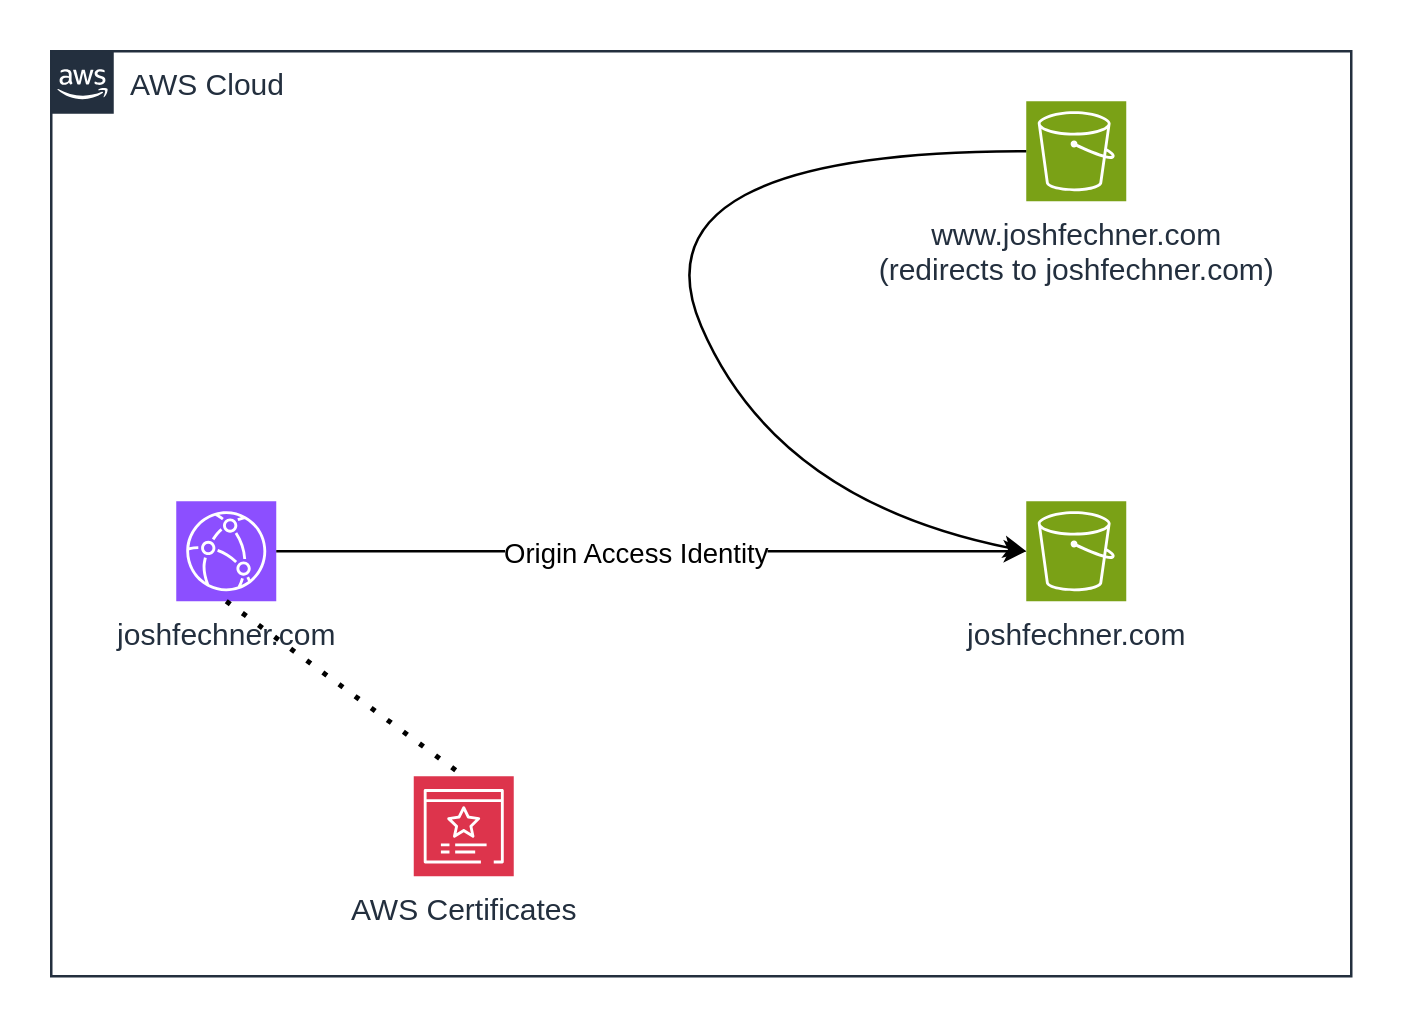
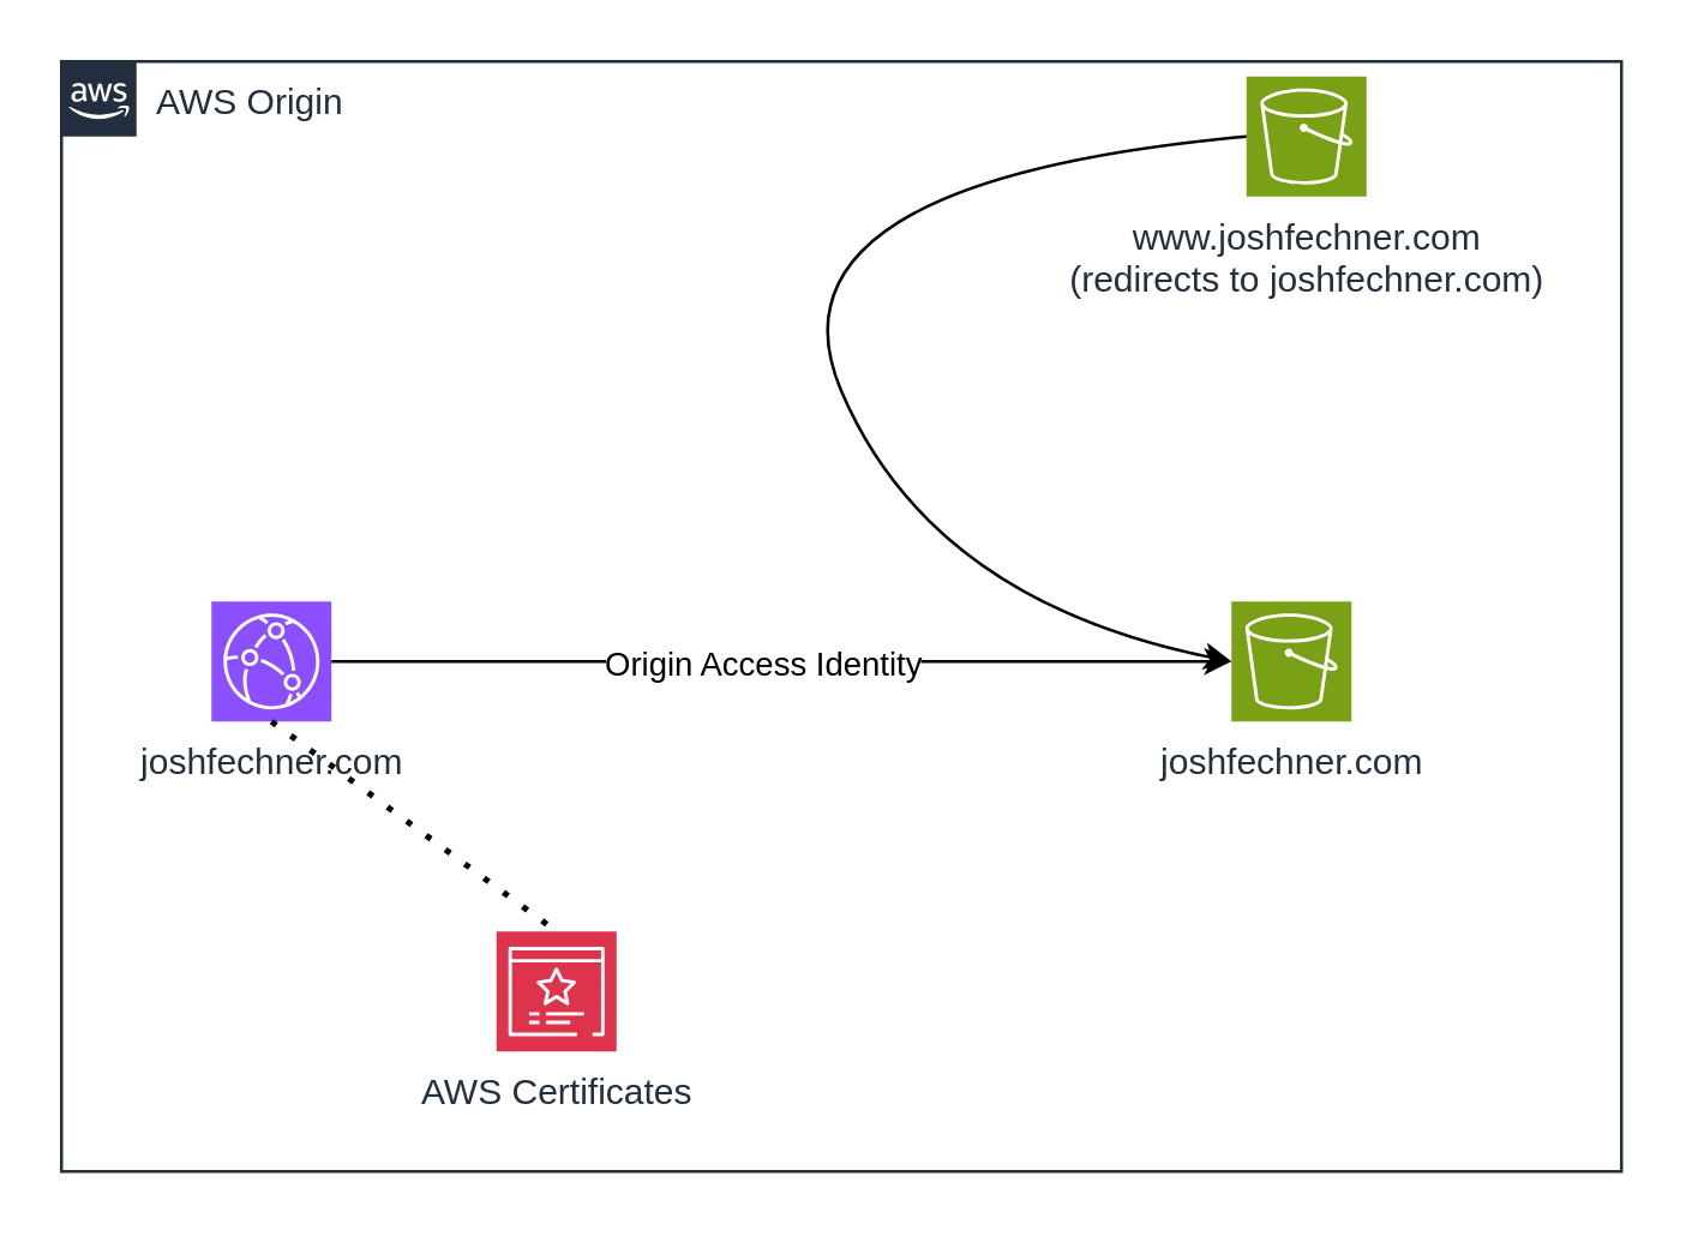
- <mxCell id="2" value="AWS Cloud" style="points=[[0,0],[0.25,0],[0.5,0],[0.75,0],[1,0],[1,0.25],[1,0.5],[1,0.75],[1,1],[0.75,1],[0.5,1],[0.25,1],[0,1],[0,0.75],[0,0.5],[0,0.25]];outlineConnect=0;gradientColor=none;html=1;whiteSpace=wrap;fontSize=12;fontStyle=0;container=1;pointerEvents=0;collapsible=0;recursiveResize=0;shape=mxgraph.aws4.group;grIcon=mxgraph.aws4.group_aws_cloud_alt;strokeColor=#232F3E;fillColor=none;verticalAlign=top;align=left;spacingLeft=30;fontColor=#232F3E;dashed=0;" vertex="1" parent="1"><mxGeometry x="20" y="20" width="520" height="370" as="geometry" /></mxCell>
+ <mxCell id="2" value="AWS Origin" style="points=[[0,0],[0.25,0],[0.5,0],[0.75,0],[1,0],[1,0.25],[1,0.5],[1,0.75],[1,1],[0.75,1],[0.5,1],[0.25,1],[0,1],[0,0.75],[0,0.5],[0,0.25]];outlineConnect=0;gradientColor=none;html=1;whiteSpace=wrap;fontSize=12;fontStyle=0;container=1;pointerEvents=0;collapsible=0;recursiveResize=0;shape=mxgraph.aws4.group;grIcon=mxgraph.aws4.group_aws_cloud_alt;strokeColor=#232F3E;fillColor=none;verticalAlign=top;align=left;spacingLeft=30;fontColor=#232F3E;dashed=0;" vertex="1" parent="1"><mxGeometry x="20" y="20" width="520" height="370" as="geometry" /></mxCell>
- <mxCell id="3" value="www.joshfechner.com&lt;br&gt;(redirects to joshfechner.com)" style="sketch=0;points=[[0,0,0],[0.25,0,0],[0.5,0,0],[0.75,0,0],[1,0,0],[0,1,0],[0.25,1,0],[0.5,1,0],[0.75,1,0],[1,1,0],[0,0.25,0],[0,0.5,0],[0,0.75,0],[1,0.25,0],[1,0.5,0],[1,0.75,0]];outlineConnect=0;fontColor=#232F3E;fillColor=#7AA116;strokeColor=#ffffff;dashed=0;verticalLabelPosition=bottom;verticalAlign=top;align=center;html=1;fontSize=12;fontStyle=0;aspect=fixed;shape=mxgraph.aws4.resourceIcon;resIcon=mxgraph.aws4.s3;" vertex="1" parent="2"><mxGeometry x="390" y="20" width="40" height="40" as="geometry" /></mxCell>
+ <mxCell id="3" value="www.joshfechner.com&lt;br&gt;(redirects to joshfechner.com)" style="sketch=0;points=[[0,0,0],[0.25,0,0],[0.5,0,0],[0.75,0,0],[1,0,0],[0,1,0],[0.25,1,0],[0.5,1,0],[0.75,1,0],[1,1,0],[0,0.25,0],[0,0.5,0],[0,0.75,0],[1,0.25,0],[1,0.5,0],[1,0.75,0]];outlineConnect=0;fontColor=#232F3E;fillColor=#7AA116;strokeColor=#ffffff;dashed=0;verticalLabelPosition=bottom;verticalAlign=top;align=center;html=1;fontSize=12;fontStyle=0;aspect=fixed;shape=mxgraph.aws4.resourceIcon;resIcon=mxgraph.aws4.s3;" vertex="1" parent="2"><mxGeometry x="395" y="5" width="40" height="40" as="geometry" /></mxCell>
